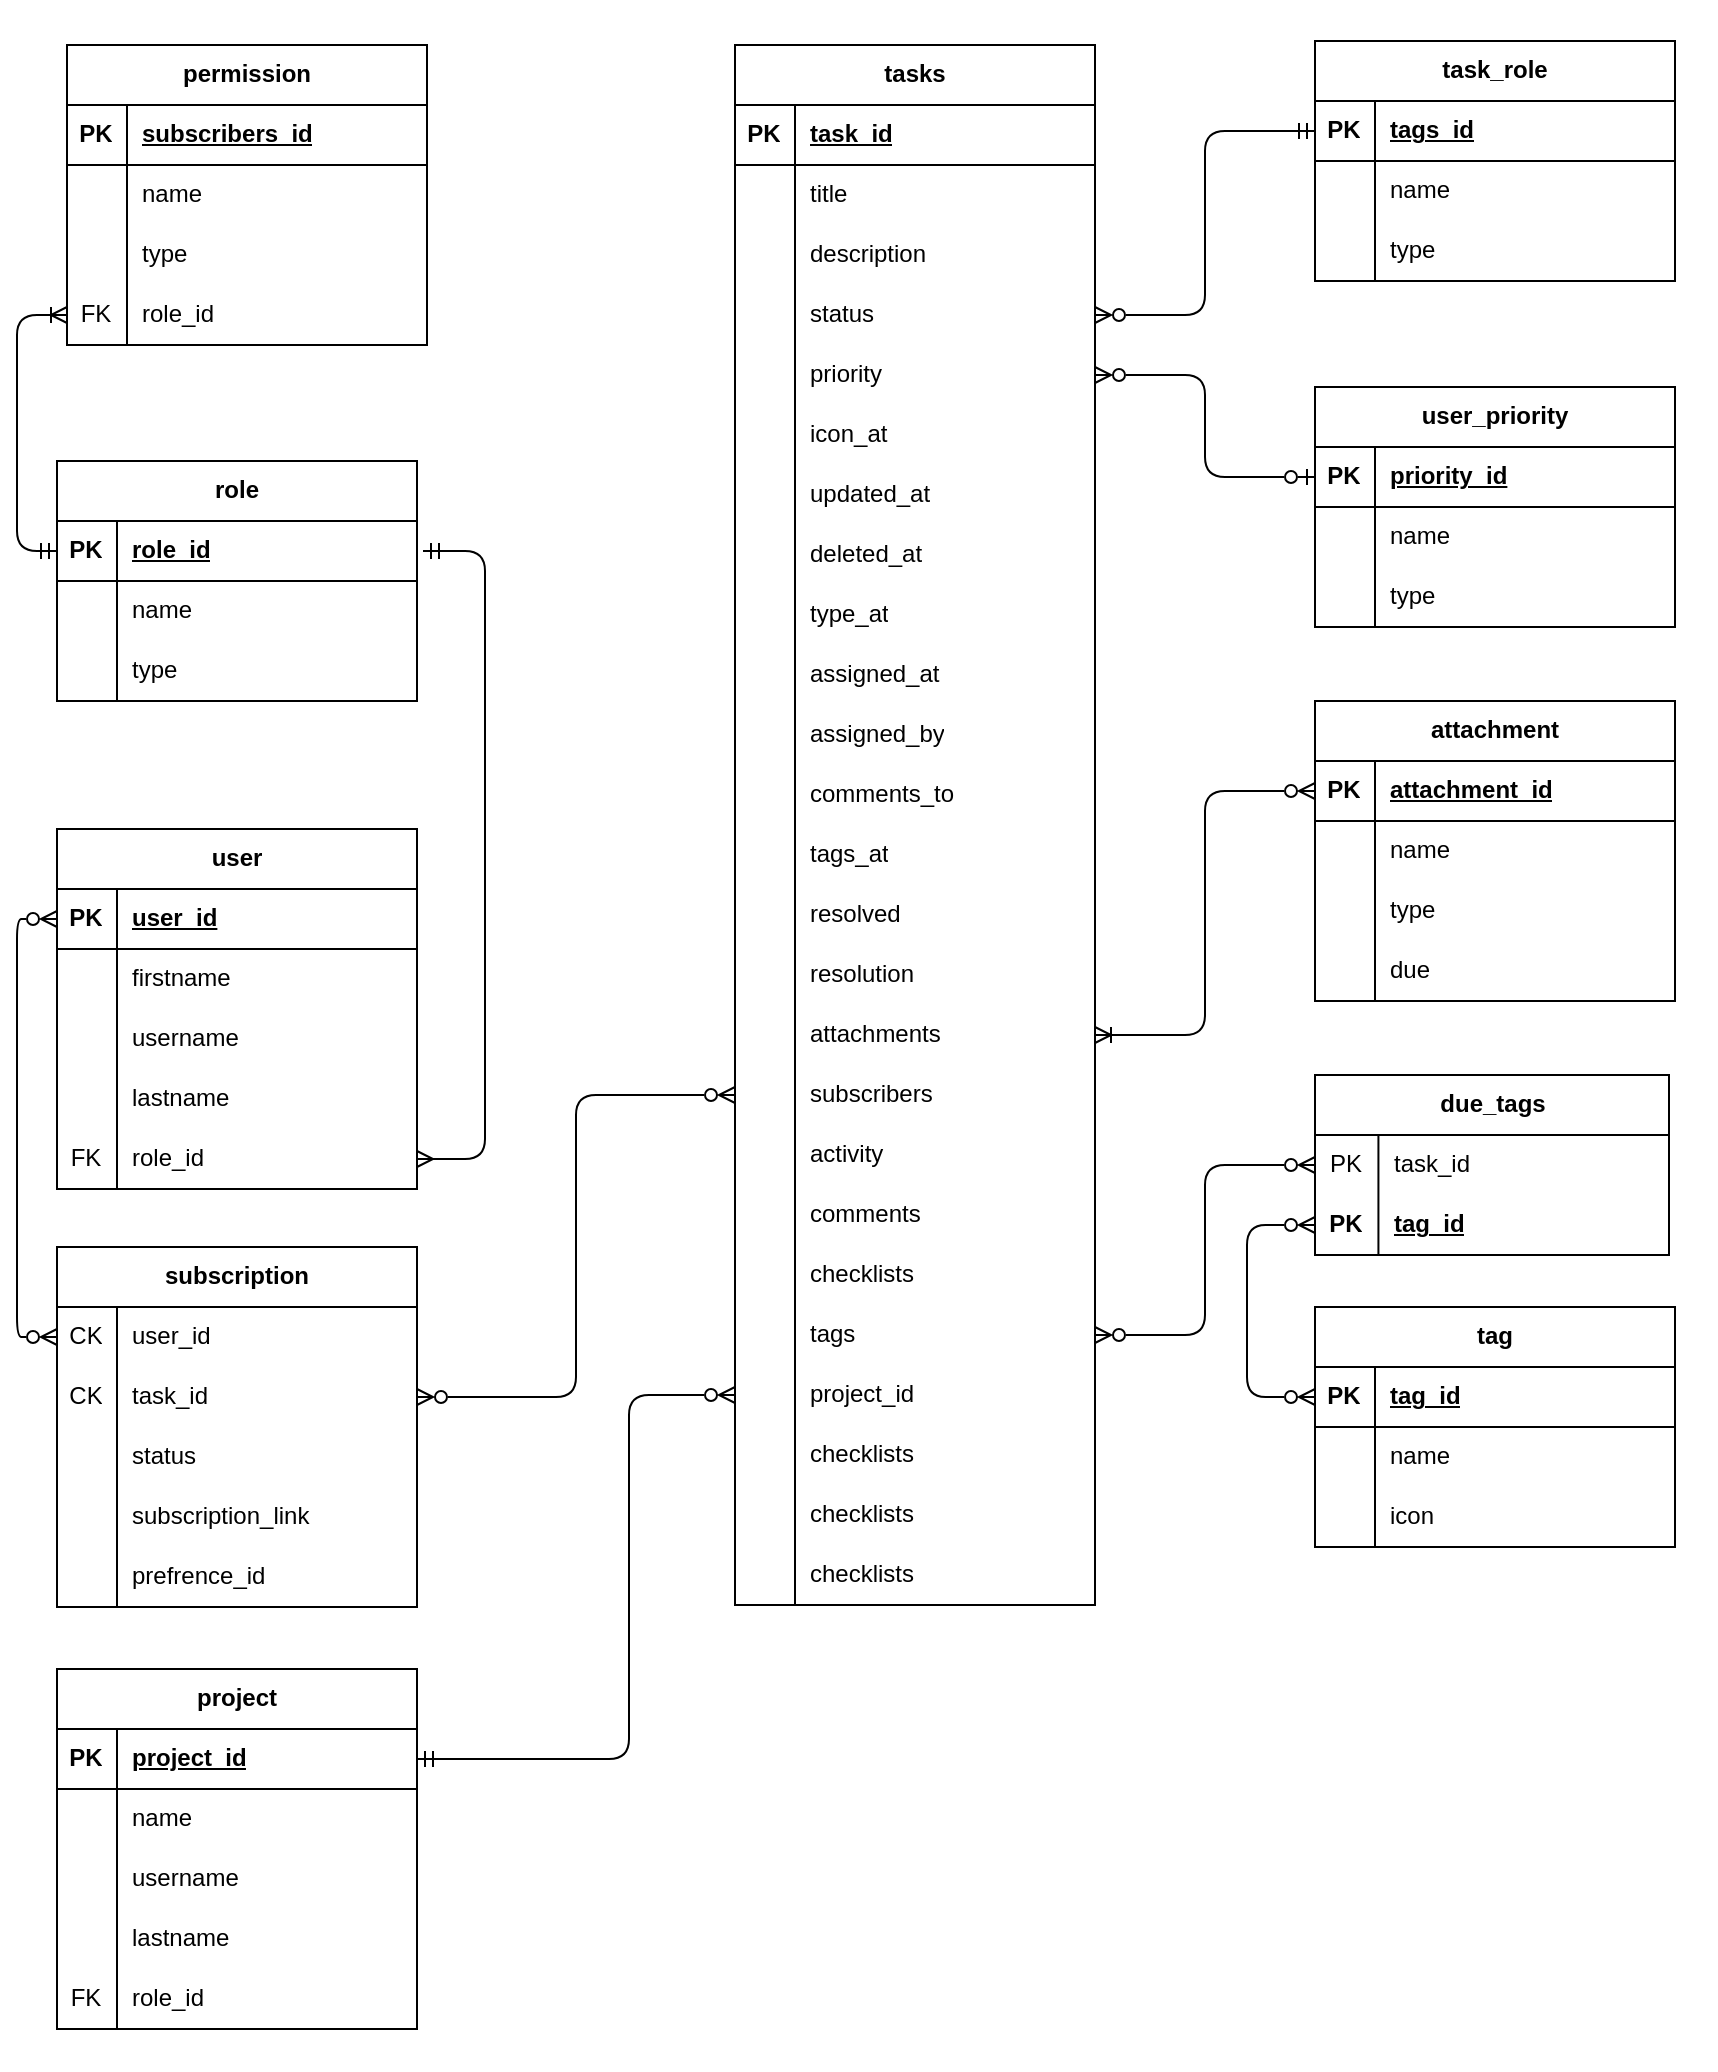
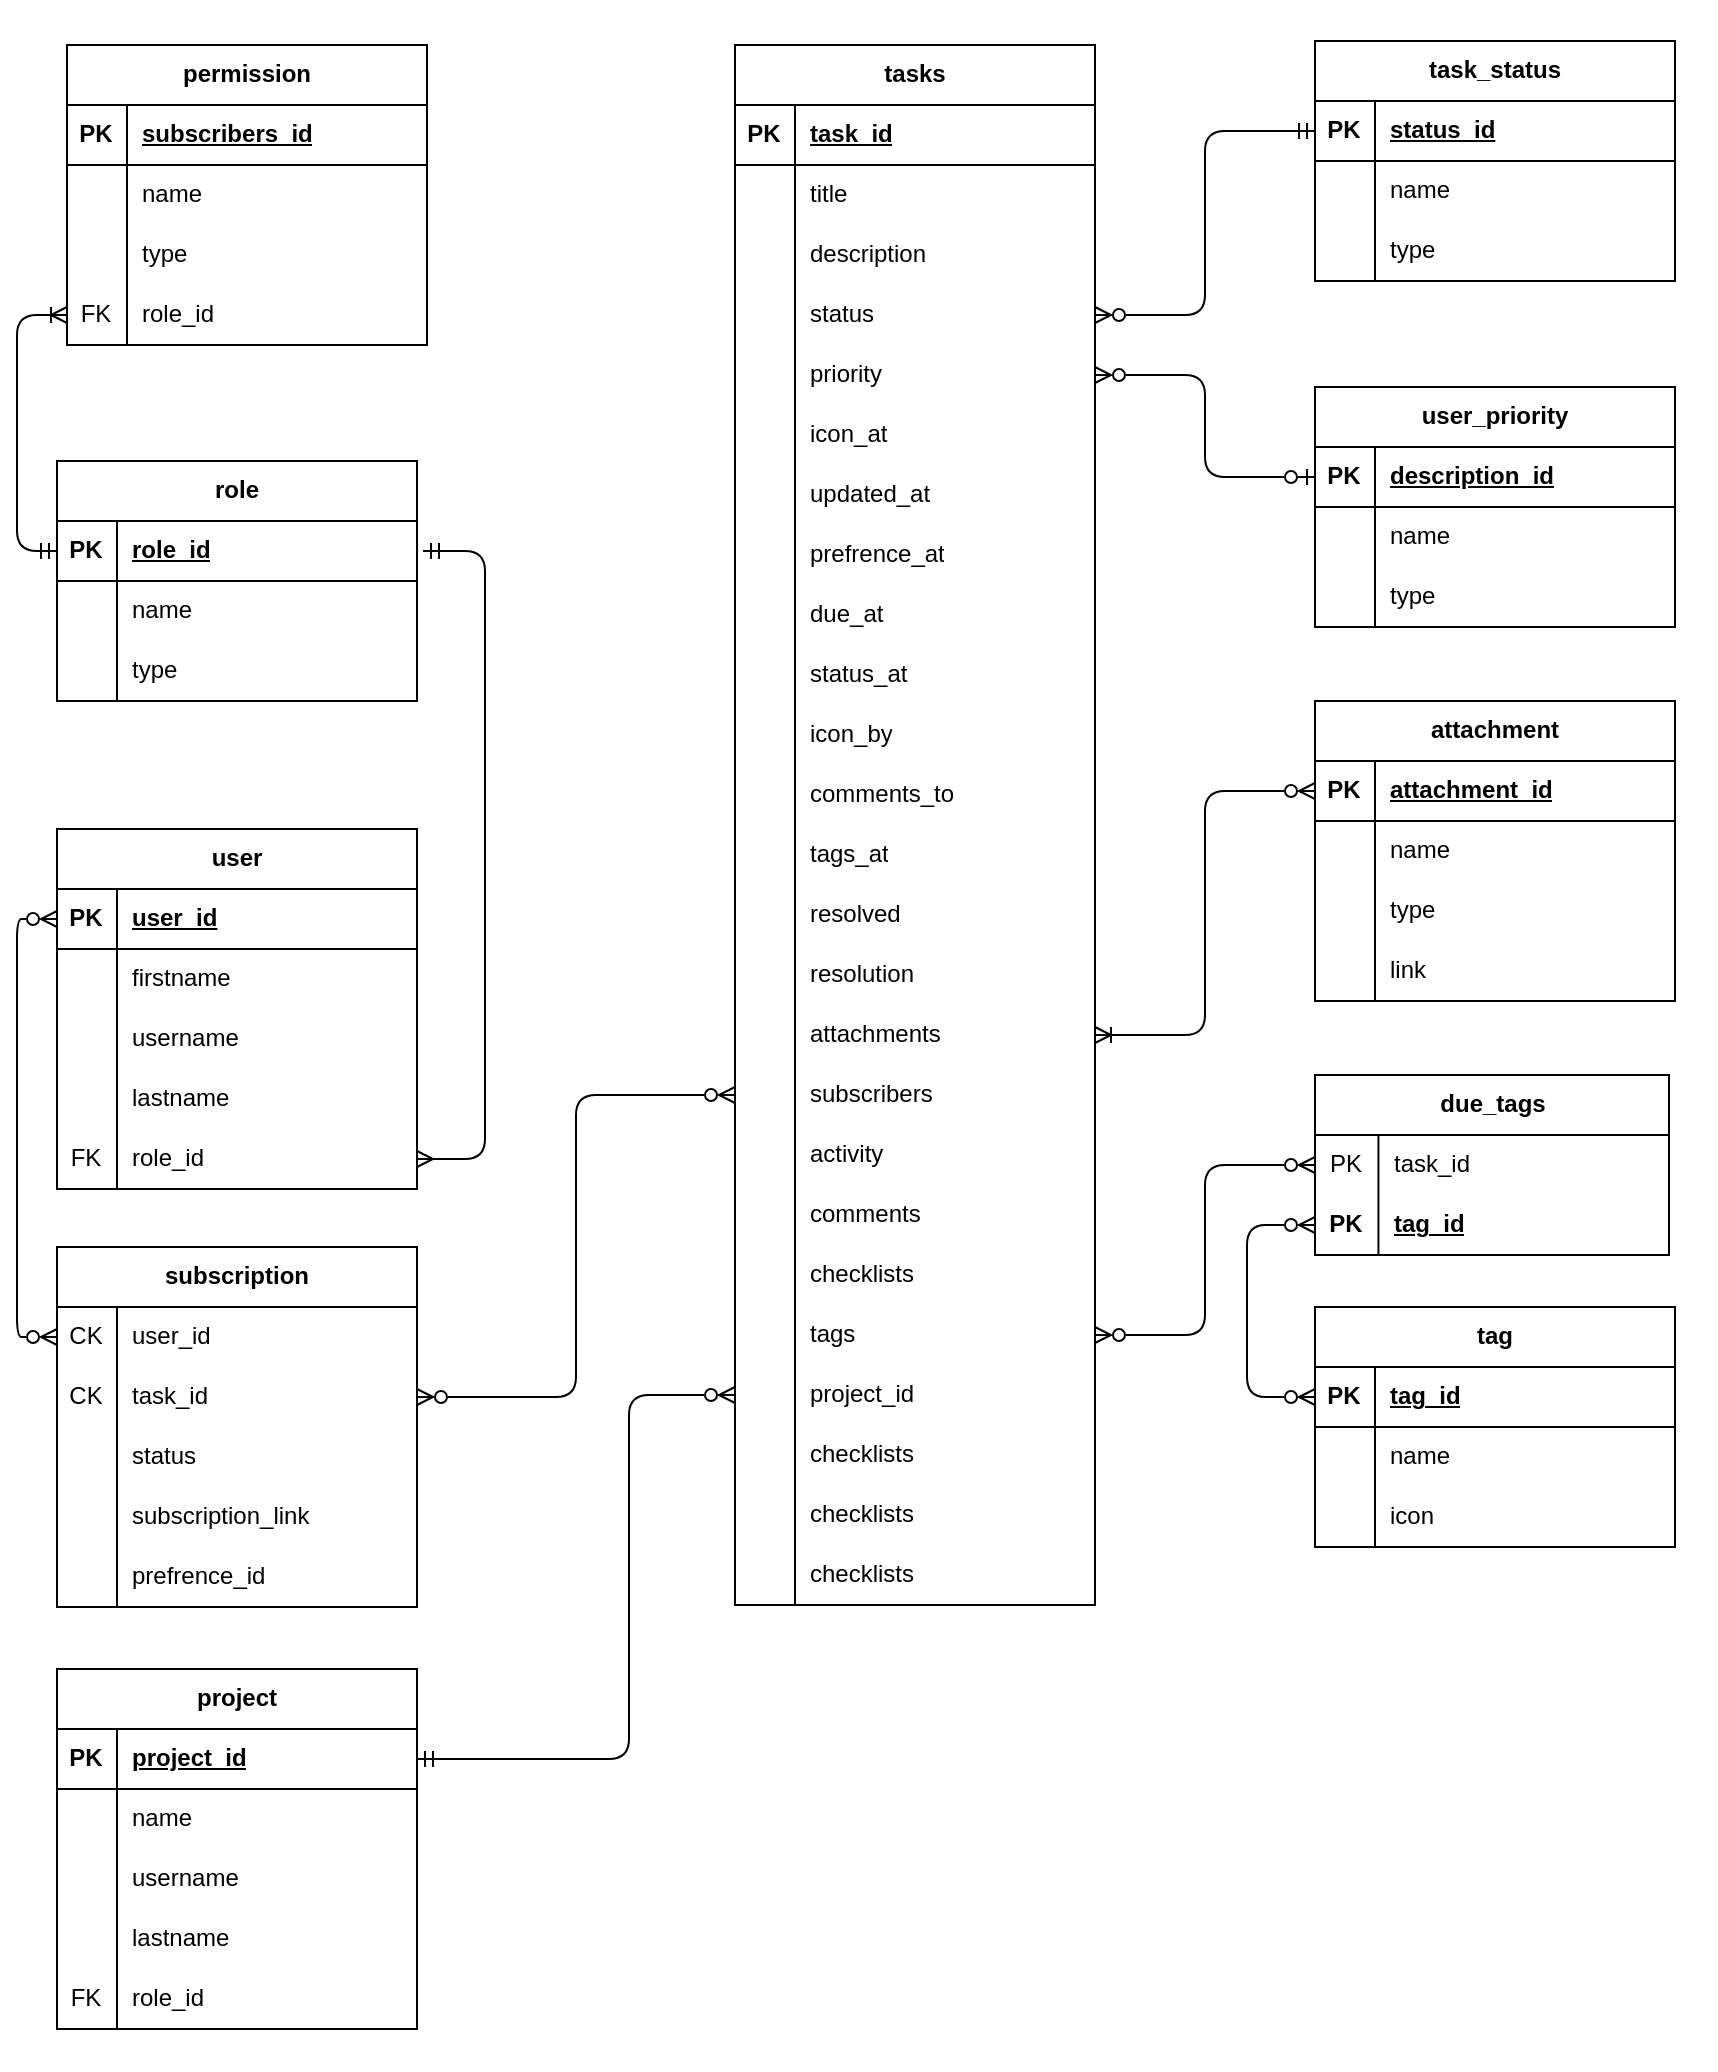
- <mxCell id="118" value="task_role" style="shape=table;startSize=30;container=1;collapsible=1;childLayout=tableLayout;fixedRows=1;rowLines=0;fontStyle=1;align=center;resizeLast=1;html=1;rounded=0;" parent="1" vertex="1"><mxGeometry x="649" y="20" width="180" height="120" as="geometry" /></mxCell>
+ <mxCell id="118" value="task_status" style="shape=table;startSize=30;container=1;collapsible=1;childLayout=tableLayout;fixedRows=1;rowLines=0;fontStyle=1;align=center;resizeLast=1;html=1;rounded=0;" parent="1" vertex="1"><mxGeometry x="649" y="20" width="180" height="120" as="geometry" /></mxCell>
- <mxCell id="121" value="tags_id" style="shape=partialRectangle;connectable=0;fillColor=none;top=0;left=0;bottom=0;right=0;align=left;spacingLeft=6;fontStyle=5;overflow=hidden;whiteSpace=wrap;html=1;rounded=0;" parent="119" vertex="1"><mxGeometry x="30" width="150" height="30" as="geometry"><mxRectangle width="150" height="30" as="alternateBounds" /></mxGeometry></mxCell>
+ <mxCell id="121" value="status_id" style="shape=partialRectangle;connectable=0;fillColor=none;top=0;left=0;bottom=0;right=0;align=left;spacingLeft=6;fontStyle=5;overflow=hidden;whiteSpace=wrap;html=1;rounded=0;" parent="119" vertex="1"><mxGeometry x="30" width="150" height="30" as="geometry"><mxRectangle width="150" height="30" as="alternateBounds" /></mxGeometry></mxCell>
- <mxCell id="131" value="priority_id" style="shape=partialRectangle;connectable=0;fillColor=none;top=0;left=0;bottom=0;right=0;align=left;spacingLeft=6;fontStyle=5;overflow=hidden;whiteSpace=wrap;html=1;rounded=0;" parent="129" vertex="1"><mxGeometry x="30" width="150" height="30" as="geometry"><mxRectangle width="150" height="30" as="alternateBounds" /></mxGeometry></mxCell>
+ <mxCell id="131" value="description_id" style="shape=partialRectangle;connectable=0;fillColor=none;top=0;left=0;bottom=0;right=0;align=left;spacingLeft=6;fontStyle=5;overflow=hidden;whiteSpace=wrap;html=1;rounded=0;" parent="129" vertex="1"><mxGeometry x="30" width="150" height="30" as="geometry"><mxRectangle width="150" height="30" as="alternateBounds" /></mxGeometry></mxCell>
- <mxCell id="52" value="deleted_at" style="shape=partialRectangle;connectable=0;fillColor=none;top=0;left=0;bottom=0;right=0;align=left;spacingLeft=6;overflow=hidden;whiteSpace=wrap;html=1;" parent="50" vertex="1"><mxGeometry x="30" width="150" height="30" as="geometry"><mxRectangle width="150" height="30" as="alternateBounds" /></mxGeometry></mxCell>
+ <mxCell id="52" value="prefrence_at" style="shape=partialRectangle;connectable=0;fillColor=none;top=0;left=0;bottom=0;right=0;align=left;spacingLeft=6;overflow=hidden;whiteSpace=wrap;html=1;" parent="50" vertex="1"><mxGeometry x="30" width="150" height="30" as="geometry"><mxRectangle width="150" height="30" as="alternateBounds" /></mxGeometry></mxCell>
- <mxCell id="55" value="type_at" style="shape=partialRectangle;connectable=0;fillColor=none;top=0;left=0;bottom=0;right=0;align=left;spacingLeft=6;overflow=hidden;whiteSpace=wrap;html=1;" parent="53" vertex="1"><mxGeometry x="30" width="150" height="30" as="geometry"><mxRectangle width="150" height="30" as="alternateBounds" /></mxGeometry></mxCell>
+ <mxCell id="55" value="due_at" style="shape=partialRectangle;connectable=0;fillColor=none;top=0;left=0;bottom=0;right=0;align=left;spacingLeft=6;overflow=hidden;whiteSpace=wrap;html=1;" parent="53" vertex="1"><mxGeometry x="30" width="150" height="30" as="geometry"><mxRectangle width="150" height="30" as="alternateBounds" /></mxGeometry></mxCell>
- <mxCell id="58" value="assigned_at" style="shape=partialRectangle;connectable=0;fillColor=none;top=0;left=0;bottom=0;right=0;align=left;spacingLeft=6;overflow=hidden;whiteSpace=wrap;html=1;" parent="56" vertex="1"><mxGeometry x="30" width="150" height="30" as="geometry"><mxRectangle width="150" height="30" as="alternateBounds" /></mxGeometry></mxCell>
+ <mxCell id="58" value="status_at" style="shape=partialRectangle;connectable=0;fillColor=none;top=0;left=0;bottom=0;right=0;align=left;spacingLeft=6;overflow=hidden;whiteSpace=wrap;html=1;" parent="56" vertex="1"><mxGeometry x="30" width="150" height="30" as="geometry"><mxRectangle width="150" height="30" as="alternateBounds" /></mxGeometry></mxCell>
- <mxCell id="61" value="assigned_by" style="shape=partialRectangle;connectable=0;fillColor=none;top=0;left=0;bottom=0;right=0;align=left;spacingLeft=6;overflow=hidden;whiteSpace=wrap;html=1;" parent="59" vertex="1"><mxGeometry x="30" width="150" height="30" as="geometry"><mxRectangle width="150" height="30" as="alternateBounds" /></mxGeometry></mxCell>
+ <mxCell id="61" value="icon_by" style="shape=partialRectangle;connectable=0;fillColor=none;top=0;left=0;bottom=0;right=0;align=left;spacingLeft=6;overflow=hidden;whiteSpace=wrap;html=1;" parent="59" vertex="1"><mxGeometry x="30" width="150" height="30" as="geometry"><mxRectangle width="150" height="30" as="alternateBounds" /></mxGeometry></mxCell>
- <mxCell id="160" value="due" style="shape=partialRectangle;connectable=0;fillColor=none;top=0;left=0;bottom=0;right=0;align=left;spacingLeft=6;overflow=hidden;whiteSpace=wrap;html=1;rounded=0;" parent="158" vertex="1"><mxGeometry x="30" width="150" height="30" as="geometry"><mxRectangle width="150" height="30" as="alternateBounds" /></mxGeometry></mxCell>
+ <mxCell id="160" value="link" style="shape=partialRectangle;connectable=0;fillColor=none;top=0;left=0;bottom=0;right=0;align=left;spacingLeft=6;overflow=hidden;whiteSpace=wrap;html=1;rounded=0;" parent="158" vertex="1"><mxGeometry x="30" width="150" height="30" as="geometry"><mxRectangle width="150" height="30" as="alternateBounds" /></mxGeometry></mxCell>
